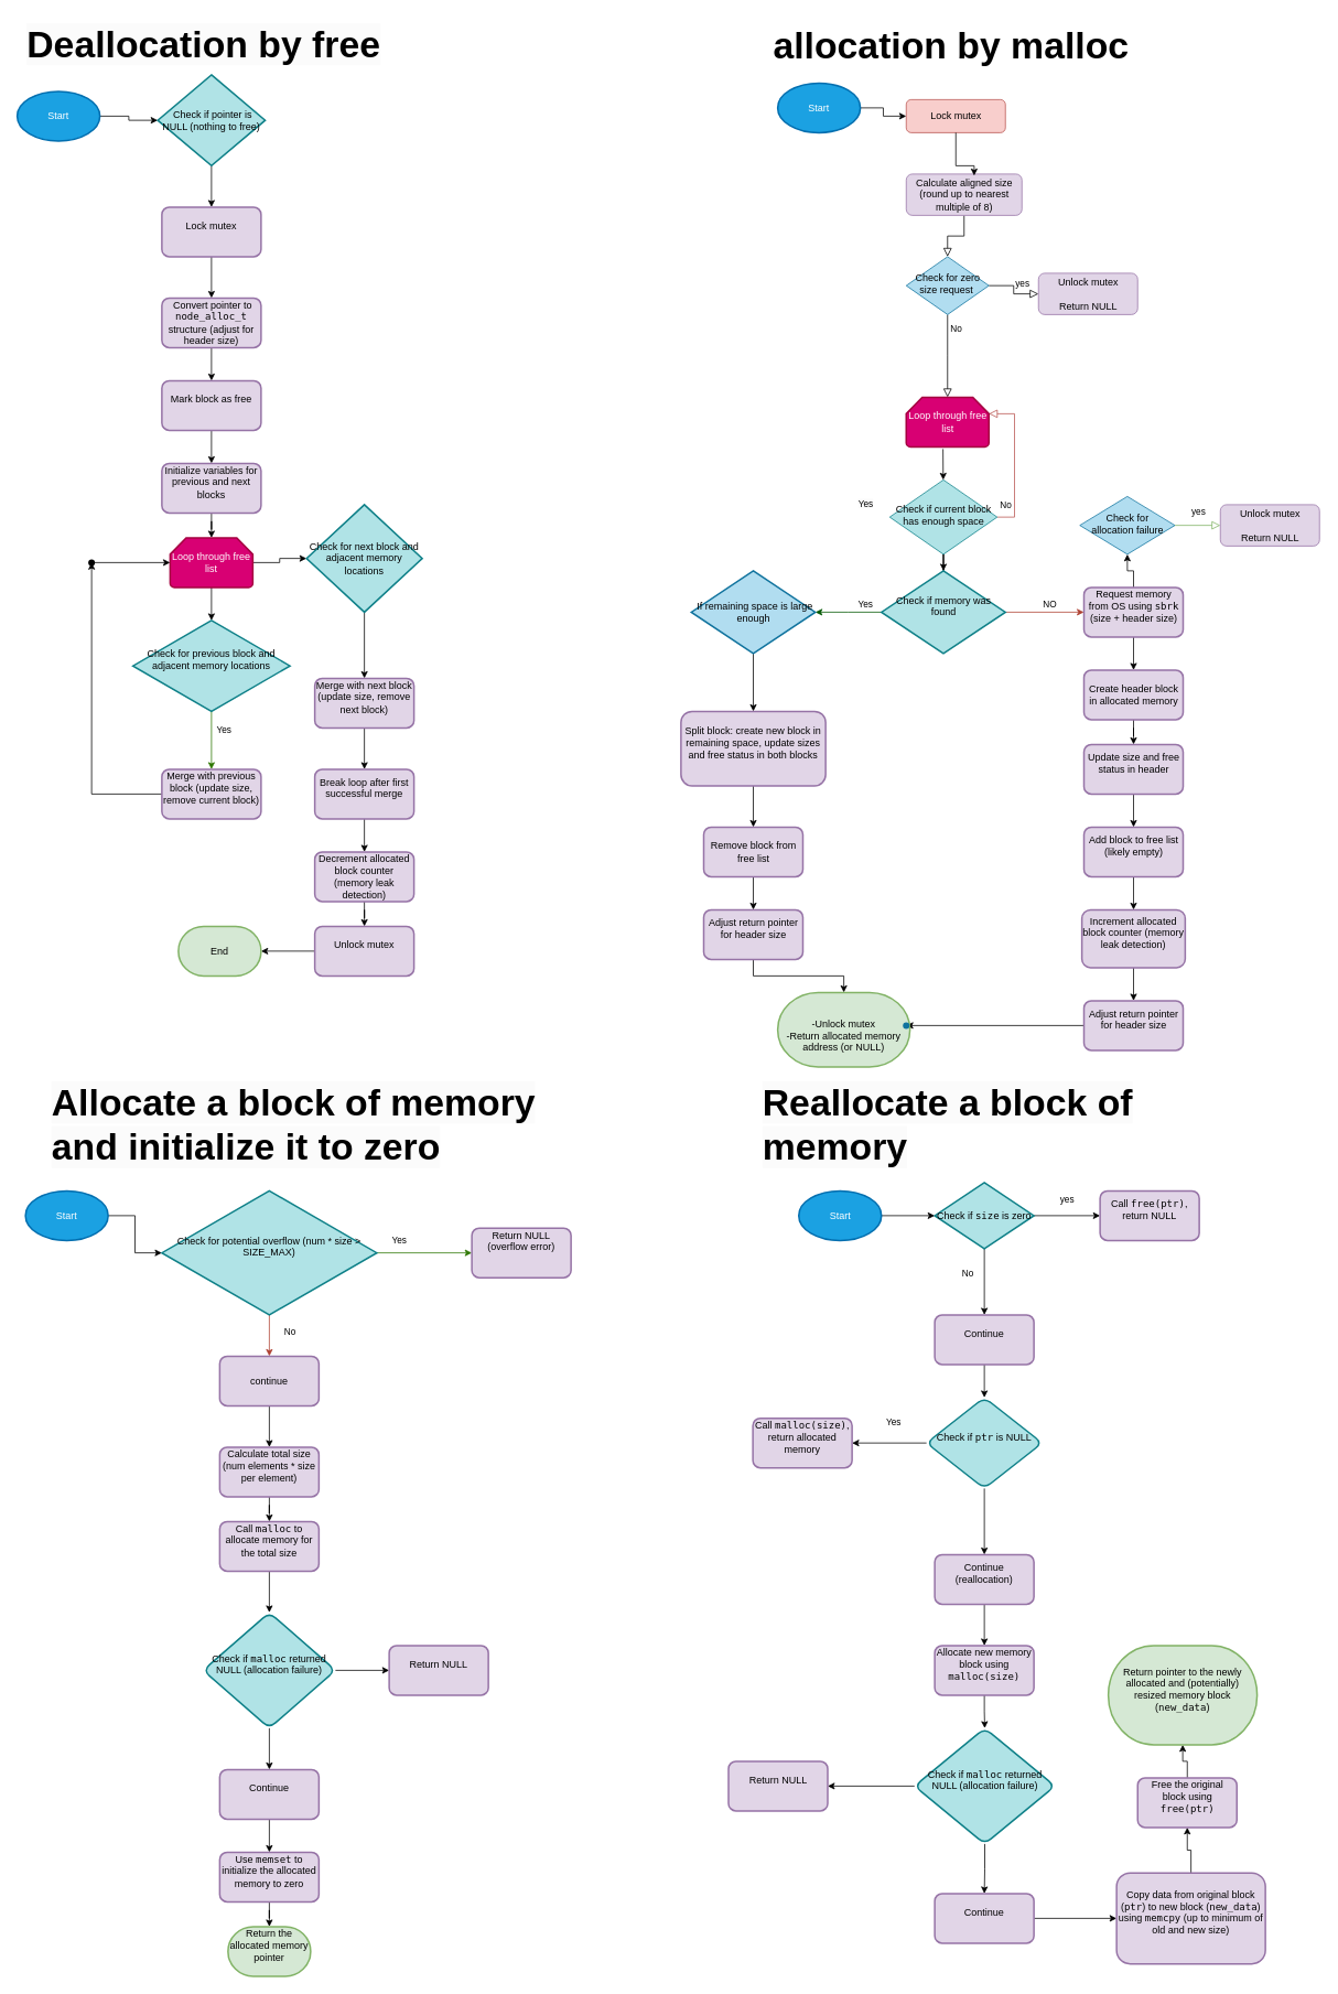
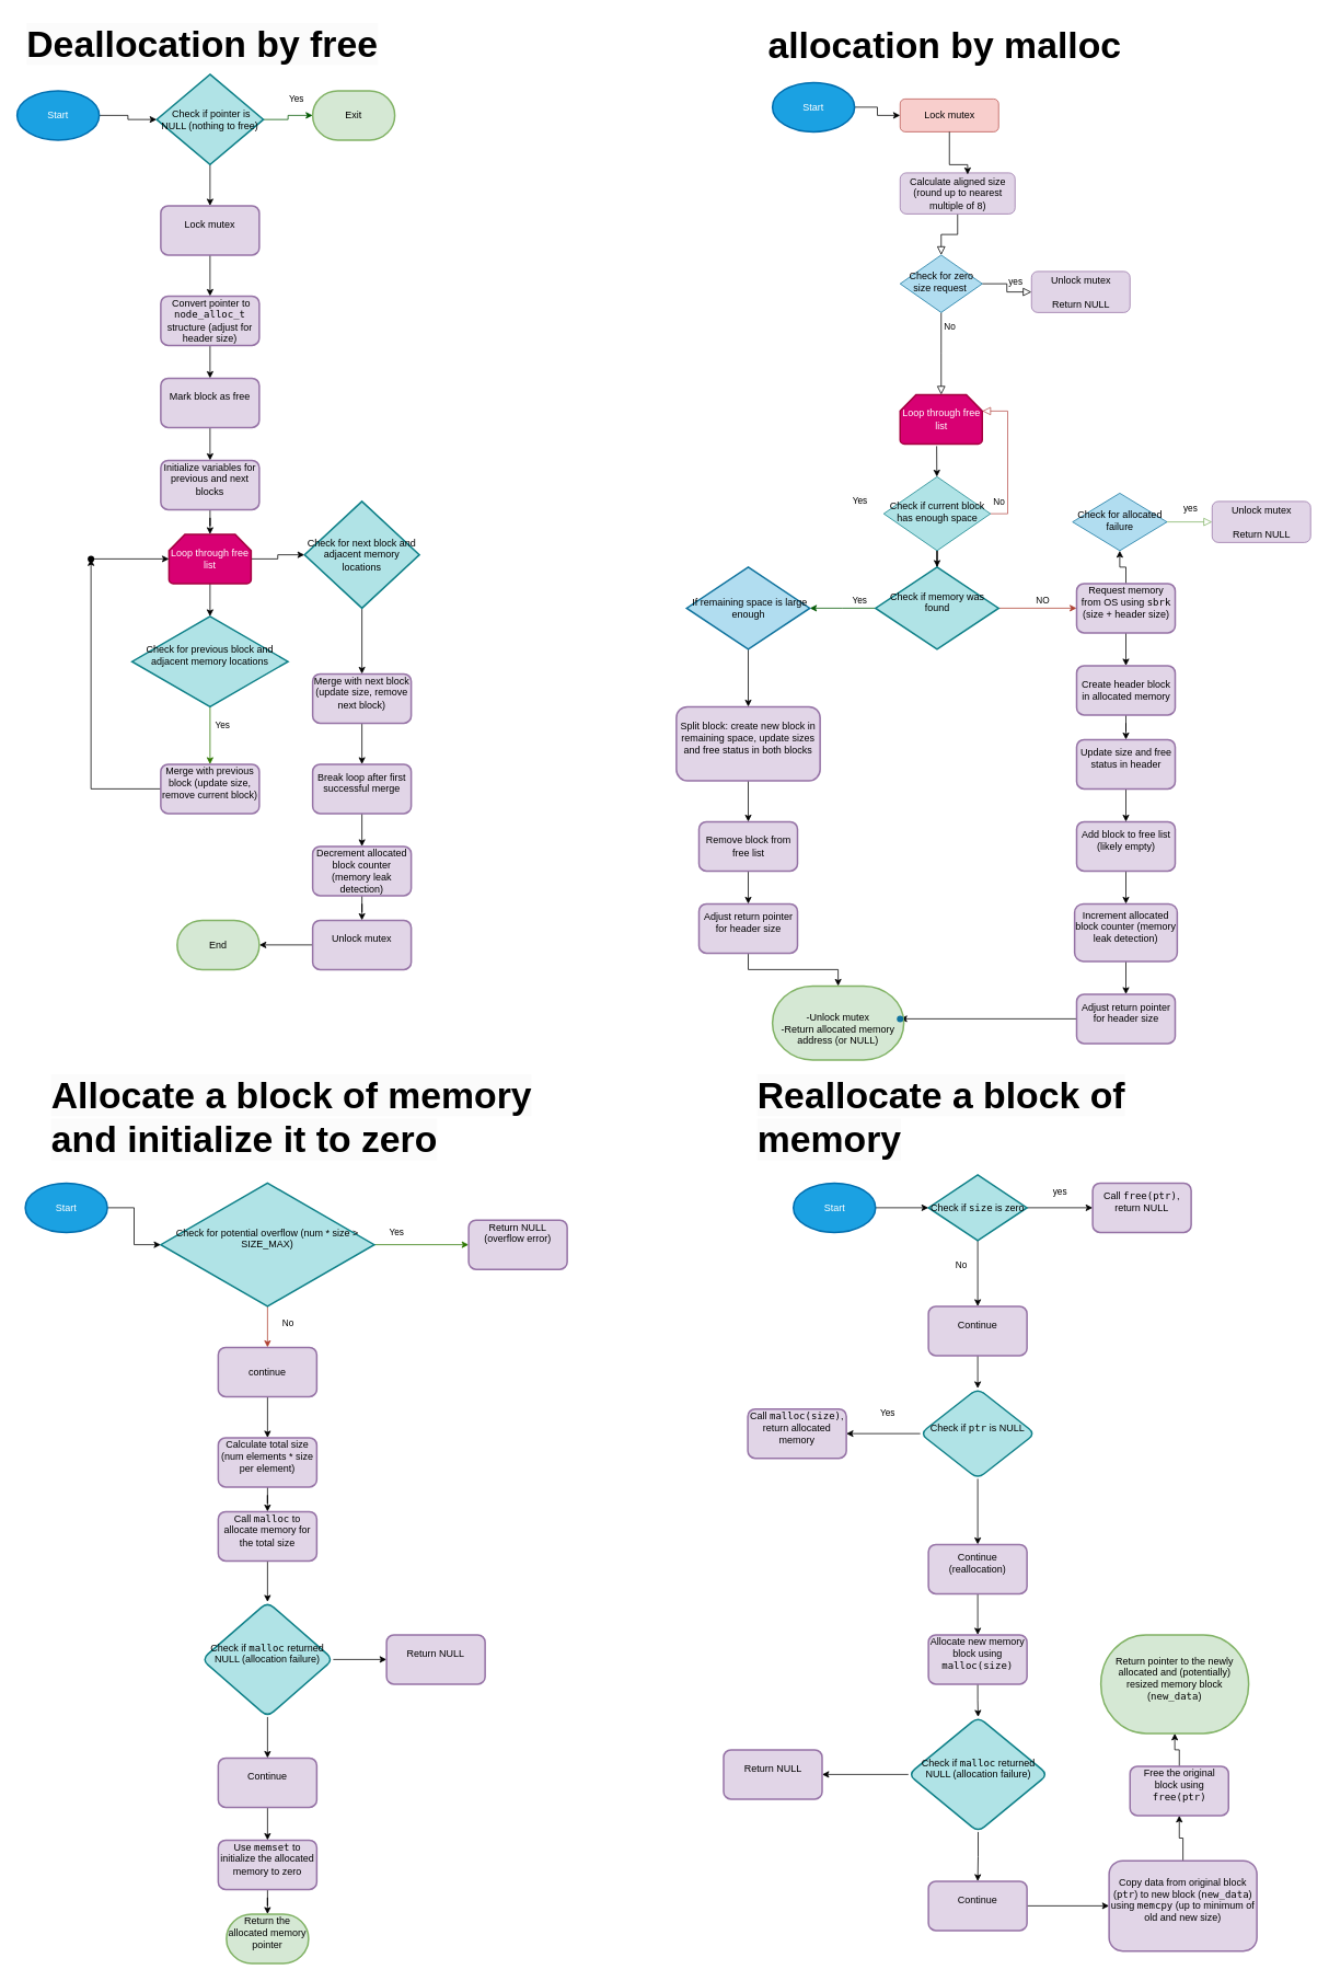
+ <mxCell id="52" value="Yes" style="edgeStyle=orthogonalEdgeStyle;rounded=0;orthogonalLoop=1;jettySize=auto;html=1;fillColor=#008a00;strokeColor=#005700;" edge="1" parent="1" source="54" target="55"><mxGeometry x="0.385" y="20" relative="1" as="geometry"><mxPoint as="offset" /></mxGeometry></mxCell>
+ <mxCell id="55" value="Exit" style="strokeWidth=2;html=1;shape=mxgraph.flowchart.terminator;whiteSpace=wrap;fillColor=#d5e8d4;strokeColor=#82b366;" vertex="1" parent="1"><mxGeometry x="380" y="110" width="100" height="60" as="geometry" /></mxCell>
- <mxCell id="32" value="Check for allocation failure" style="rhombus;whiteSpace=wrap;html=1;shadow=0;fontFamily=Helvetica;fontSize=12;align=center;strokeWidth=1;spacing=6;spacingTop=-4;fillColor=#b1ddf0;strokeColor=#10739e;" vertex="1" parent="1"><mxGeometry x="1305.5" y="600" width="115" height="70" as="geometry" /></mxCell>
+ <mxCell id="32" value="Check for allocated failure" style="rhombus;whiteSpace=wrap;html=1;shadow=0;fontFamily=Helvetica;fontSize=12;align=center;strokeWidth=1;spacing=6;spacingTop=-4;fillColor=#b1ddf0;strokeColor=#10739e;" vertex="1" parent="1"><mxGeometry x="1305.5" y="600" width="115" height="70" as="geometry" /></mxCell>
